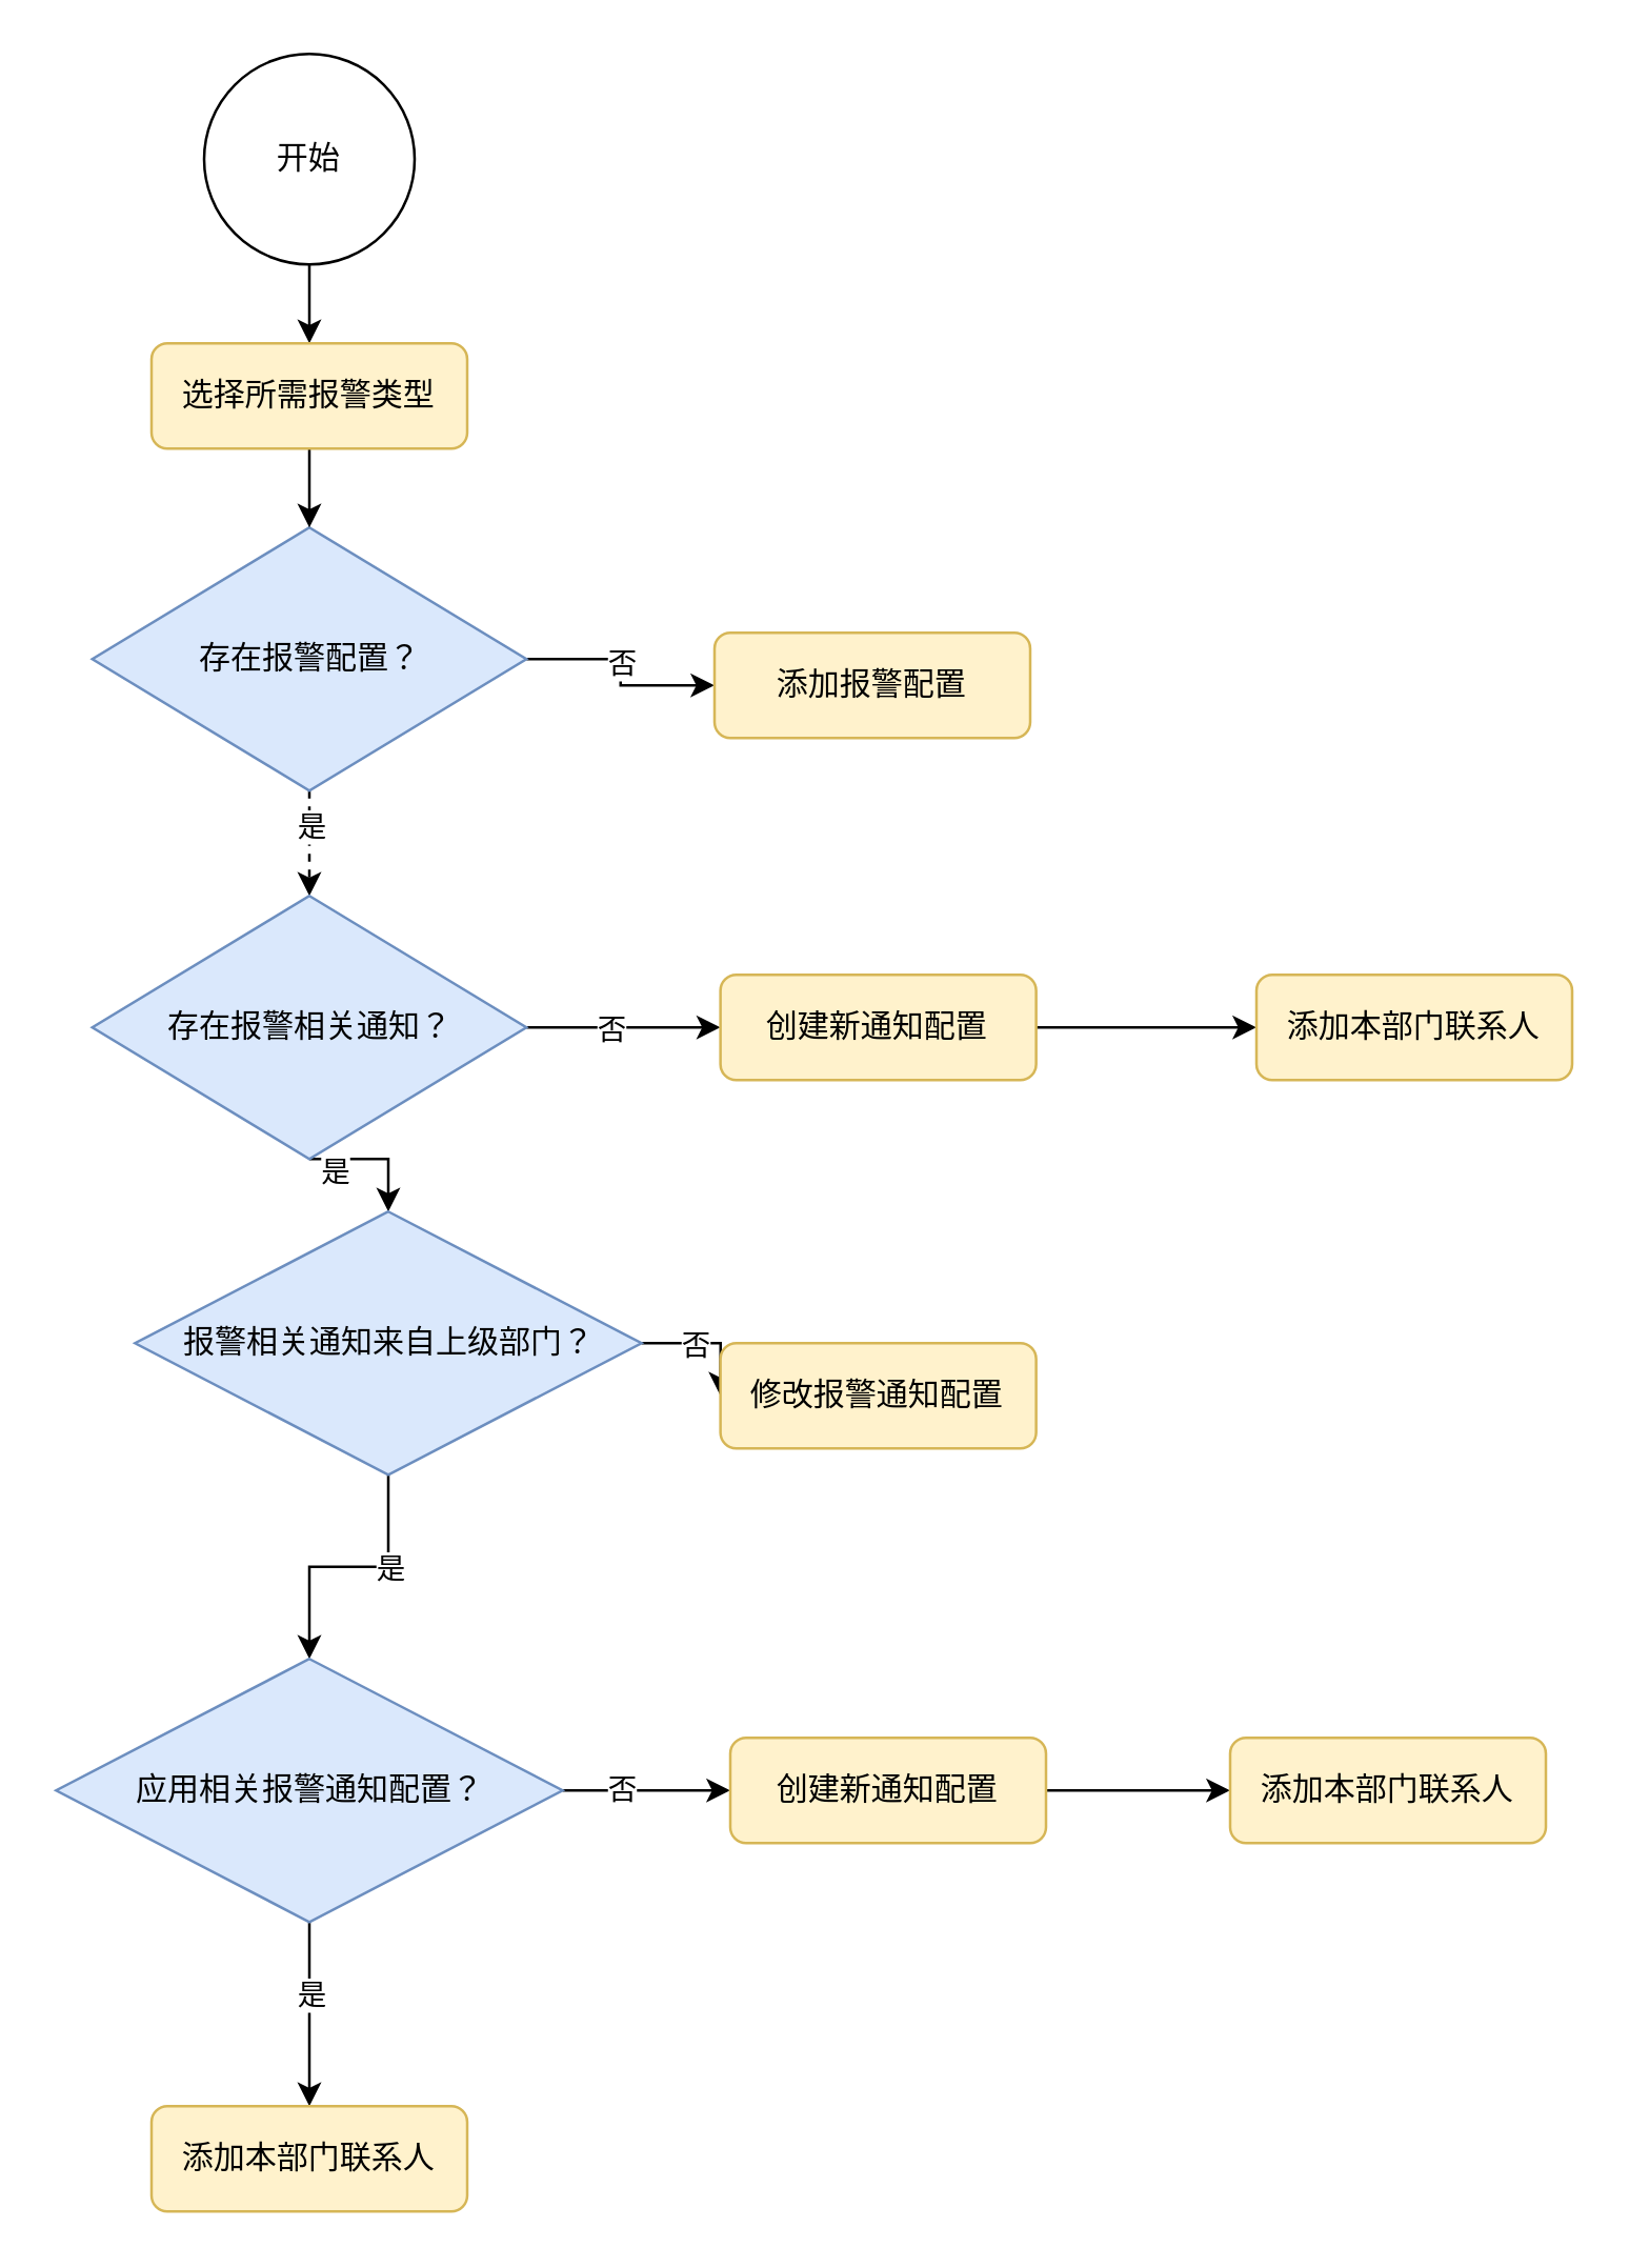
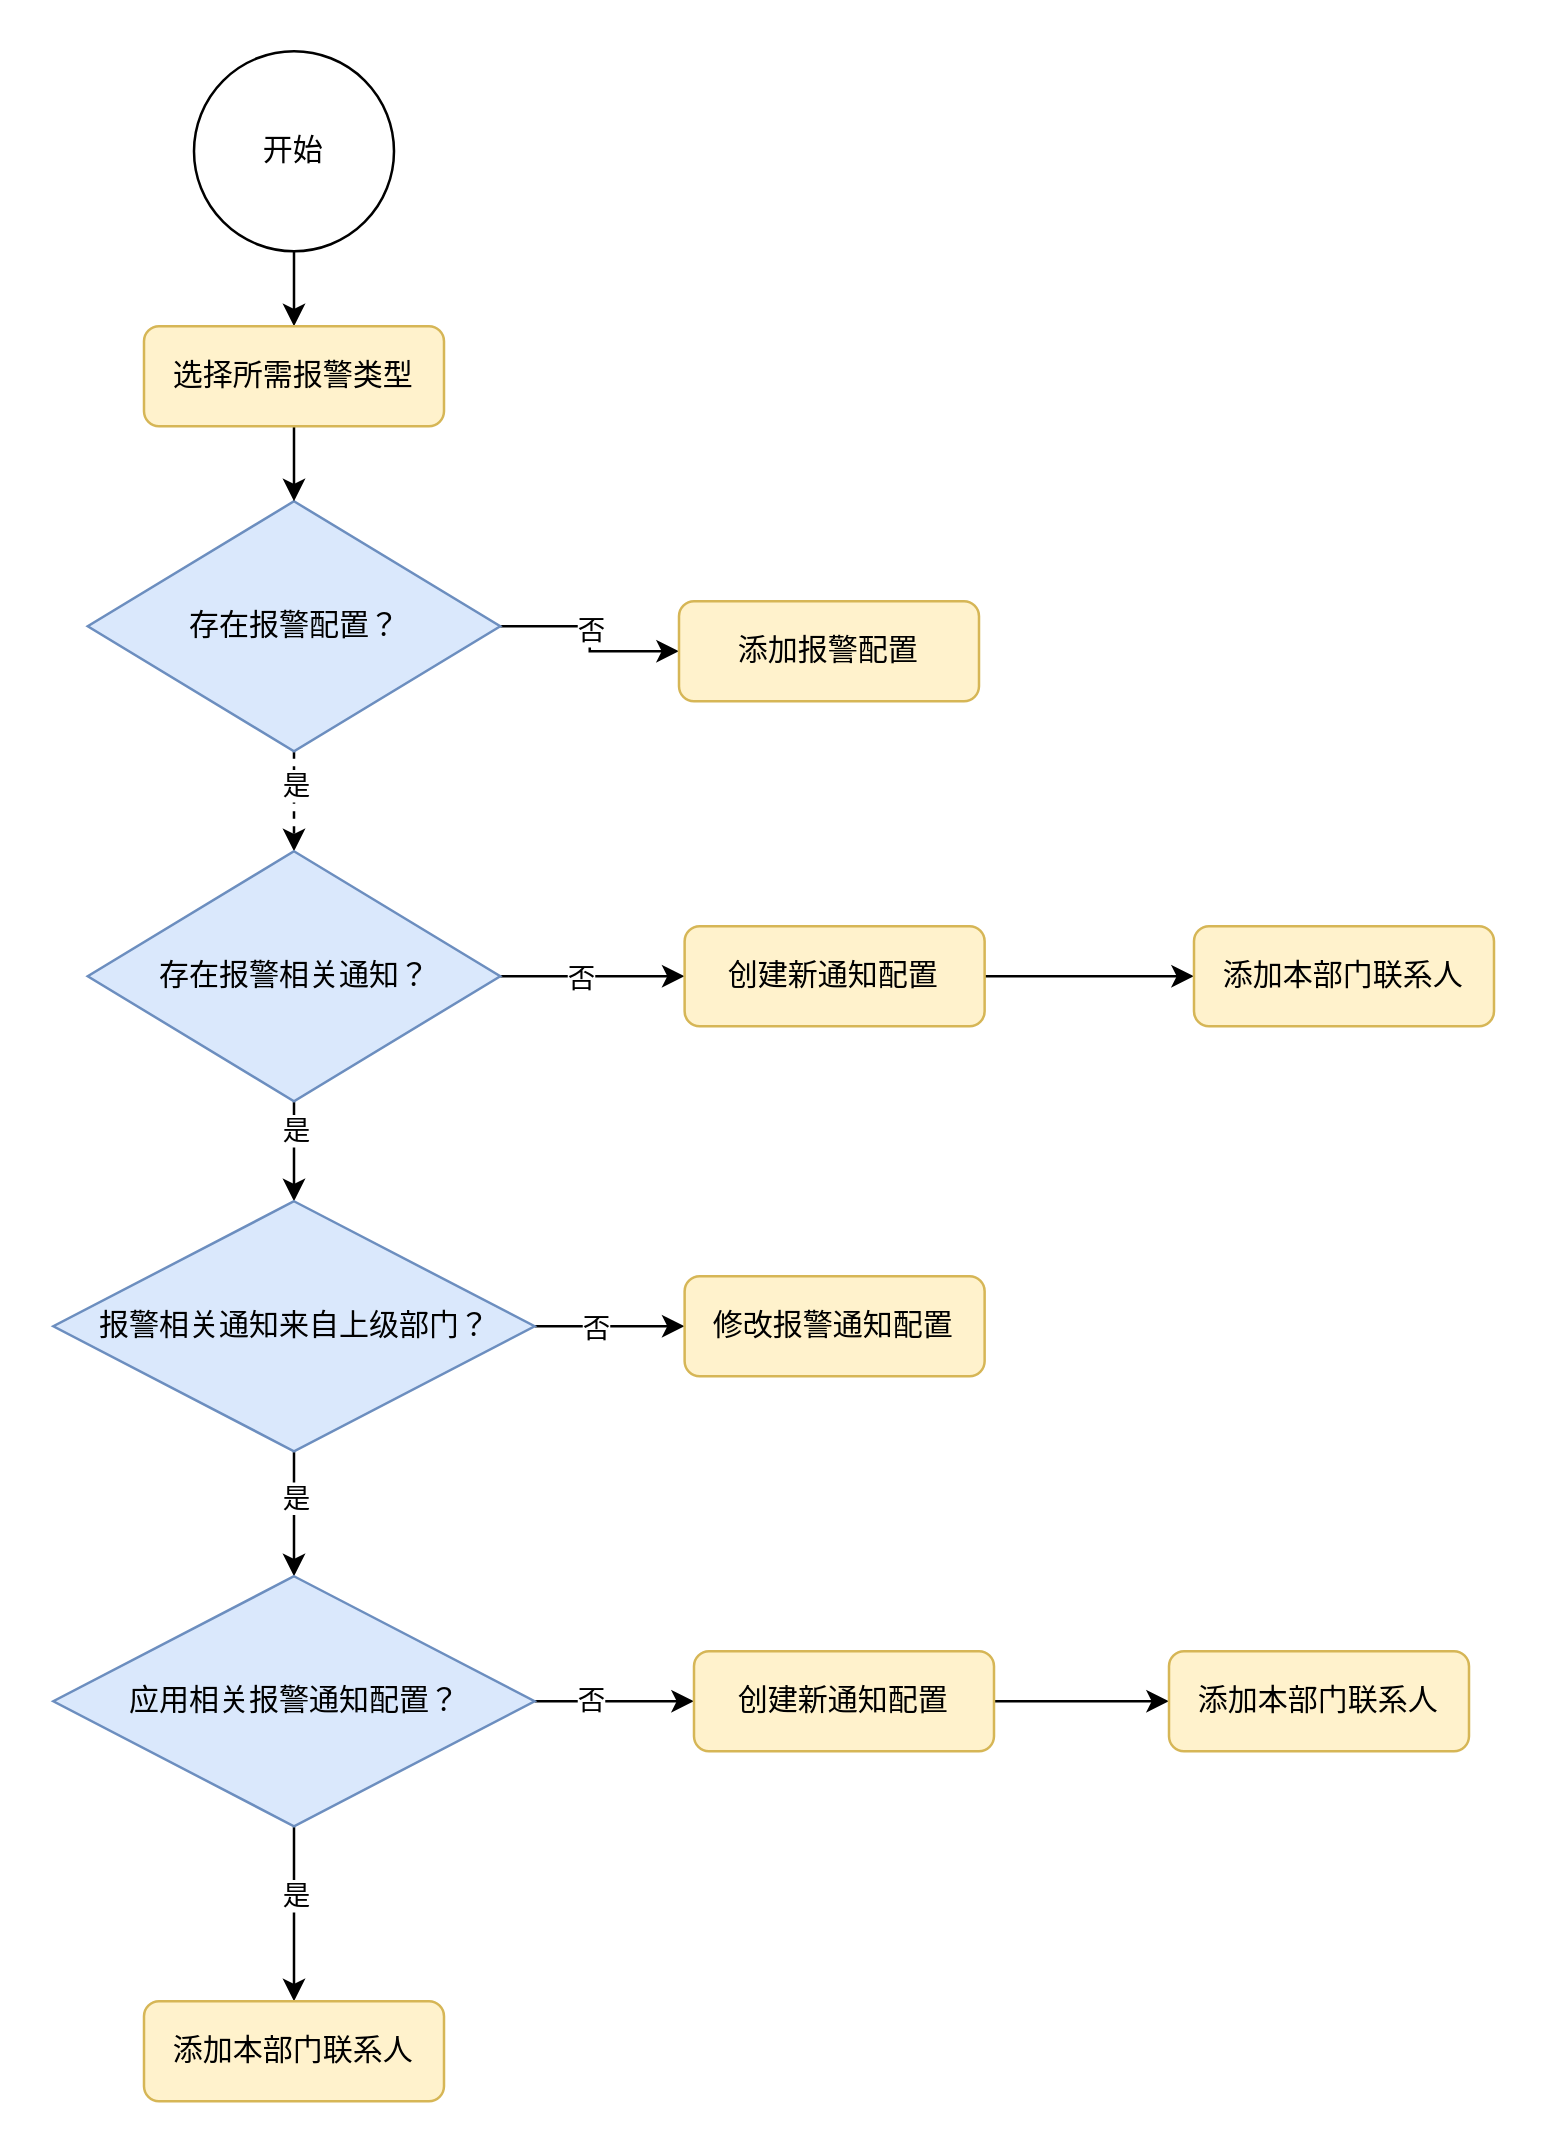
- <mxCell id="20" value="报警相关通知来自上级部门？" style="rhombus;whiteSpace=wrap;html=1;strokeColor=#6c8ebf;fillColor=#dae8fc;" vertex="1" parent="1"><mxGeometry x="50.75" y="460" width="192.5" height="100" as="geometry" /></mxCell>
+ <mxCell id="20" value="报警相关通知来自上级部门？" style="rhombus;whiteSpace=wrap;html=1;strokeColor=#6c8ebf;fillColor=#dae8fc;" vertex="1" parent="1"><mxGeometry x="20.75" y="480" width="192.5" height="100" as="geometry" /></mxCell>
